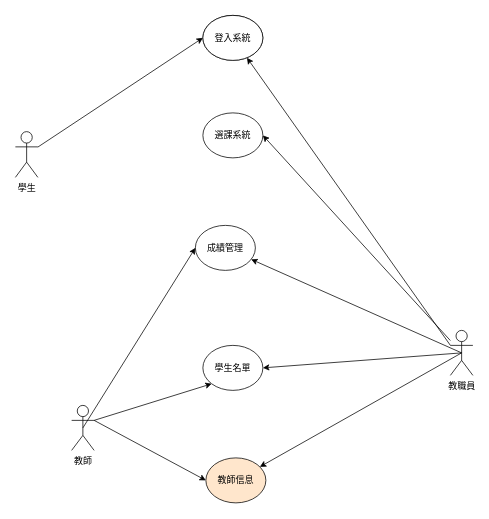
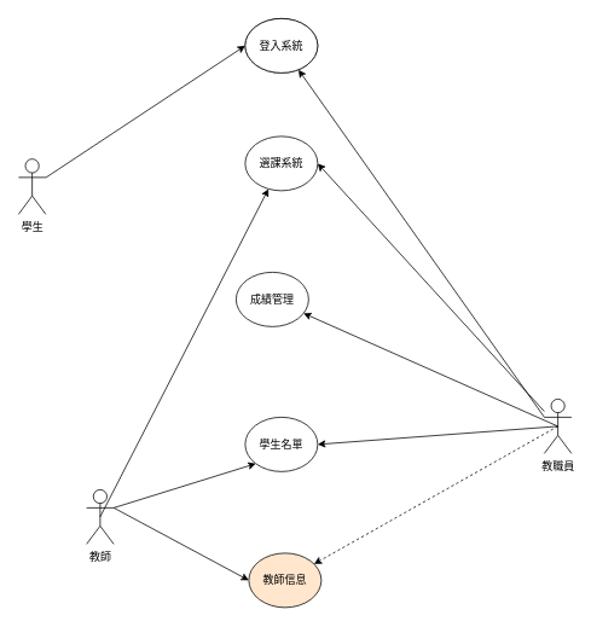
- <mxCell id="19" value="" style="endArrow=classic;html=1;rounded=0;exitX=0.5;exitY=0.5;exitDx=0;exitDy=0;exitPerimeter=0;entryX=0;entryY=0.5;entryDx=0;entryDy=0;" edge="1" parent="1" source="7" target="5"><mxGeometry width="50" height="50" relative="1" as="geometry"><mxPoint x="160" y="450" as="sourcePoint" /><mxPoint x="210" y="400" as="targetPoint" /></mxGeometry></mxCell>
+ <mxCell id="19" value="" style="endArrow=classic;html=1;rounded=0;exitX=0.5;exitY=0.5;exitDx=0;exitDy=0;exitPerimeter=0;" edge="1" parent="1" source="7" target="4"><mxGeometry width="50" height="50" relative="1" as="geometry"><mxPoint x="160" y="450" as="sourcePoint" /><mxPoint x="210" y="400" as="targetPoint" /></mxGeometry></mxCell>
- <mxCell id="18" value="" style="endArrow=classic;html=1;rounded=0;exitX=0.5;exitY=0.5;exitDx=0;exitDy=0;exitPerimeter=0;" edge="1" parent="1" source="8" target="11"><mxGeometry width="50" height="50" relative="1" as="geometry"><mxPoint x="400" y="420" as="sourcePoint" /><mxPoint x="450" y="370" as="targetPoint" /></mxGeometry></mxCell>
+ <mxCell id="18" value="" style="endArrow=classic;html=1;rounded=0;exitX=0.5;exitY=0.5;exitDx=0;exitDy=0;exitPerimeter=0;dashed=1;" edge="1" parent="1" source="8" target="11"><mxGeometry width="50" height="50" relative="1" as="geometry"><mxPoint x="400" y="420" as="sourcePoint" /><mxPoint x="450" y="370" as="targetPoint" /></mxGeometry></mxCell>
